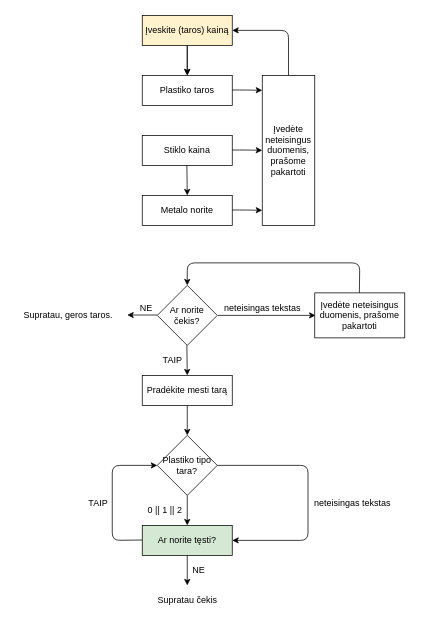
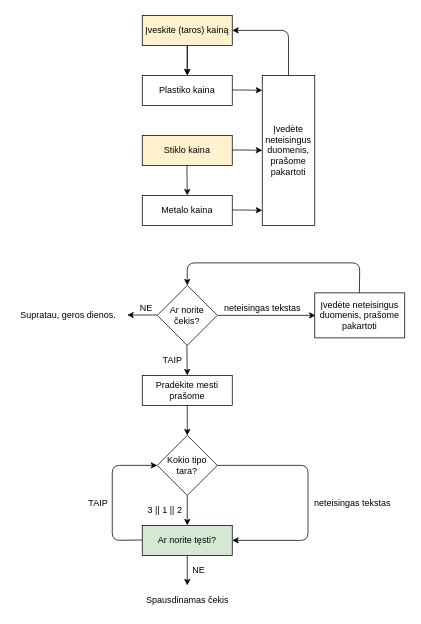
- <mxCell id="5" value="Plastiko taros" style="rounded=0;whiteSpace=wrap;html=1;" parent="1" vertex="1"><mxGeometry x="189" y="100" width="120" height="40" as="geometry" /></mxCell>
+ <mxCell id="5" value="Plastiko kaina" style="rounded=0;whiteSpace=wrap;html=1;" parent="1" vertex="1"><mxGeometry x="189" y="100" width="120" height="40" as="geometry" /></mxCell>
- <mxCell id="6" value="Stiklo kaina" style="rounded=0;whiteSpace=wrap;html=1;" parent="1" vertex="1"><mxGeometry x="189" y="180" width="120" height="40" as="geometry" /></mxCell>
+ <mxCell id="6" value="Stiklo kaina" style="rounded=0;whiteSpace=wrap;html=1;fillColor=#fff2cc;" parent="1" vertex="1"><mxGeometry x="189" y="180" width="120" height="40" as="geometry" /></mxCell>
- <mxCell id="8" value="Metalo norite" style="rounded=0;whiteSpace=wrap;html=1;" parent="1" vertex="1"><mxGeometry x="189" y="260" width="120" height="40" as="geometry" /></mxCell>
+ <mxCell id="8" value="Metalo kaina" style="rounded=0;whiteSpace=wrap;html=1;" parent="1" vertex="1"><mxGeometry x="189" y="260" width="120" height="40" as="geometry" /></mxCell>
- <mxCell id="15" value="Supratau, geros taros." style="text;html=1;align=center;verticalAlign=middle;resizable=0;points=[];autosize=1;" vertex="1" parent="1"><mxGeometry x="20" y="410" width="140" height="20" as="geometry" /></mxCell>
+ <mxCell id="15" value="Supratau, geros dienos." style="text;html=1;align=center;verticalAlign=middle;resizable=0;points=[];autosize=1;" vertex="1" parent="1"><mxGeometry x="20" y="410" width="140" height="20" as="geometry" /></mxCell>
- <mxCell id="24" value="Pradėkite mesti tarą" style="rounded=0;whiteSpace=wrap;html=1;" vertex="1" parent="1"><mxGeometry x="189" y="500" width="120" height="40" as="geometry" /></mxCell>
+ <mxCell id="24" value="Pradėkite mesti prašome" style="rounded=0;whiteSpace=wrap;html=1;" vertex="1" parent="1"><mxGeometry x="189" y="500" width="120" height="40" as="geometry" /></mxCell>
- <mxCell id="26" value="Plastiko tipo tara?" style="rhombus;whiteSpace=wrap;html=1;" vertex="1" parent="1"><mxGeometry x="209" y="580" width="80" height="80" as="geometry" /></mxCell>
+ <mxCell id="26" value="Kokio tipo tara?" style="rhombus;whiteSpace=wrap;html=1;" vertex="1" parent="1"><mxGeometry x="209" y="580" width="80" height="80" as="geometry" /></mxCell>
- <mxCell id="28" value="0 || 1 || 2" style="text;html=1;align=center;verticalAlign=middle;resizable=0;points=[];autosize=1;" vertex="1" parent="1"><mxGeometry x="189" y="670" width="60" height="20" as="geometry" /></mxCell>
+ <mxCell id="28" value="3 || 1 || 2" style="text;html=1;align=center;verticalAlign=middle;resizable=0;points=[];autosize=1;" vertex="1" parent="1"><mxGeometry x="189" y="670" width="60" height="20" as="geometry" /></mxCell>
- <mxCell id="34" value="Supratau čekis" style="text;html=1;align=center;verticalAlign=middle;resizable=0;points=[];autosize=1;" vertex="1" parent="1"><mxGeometry x="184" y="790" width="130" height="20" as="geometry" /></mxCell>
+ <mxCell id="34" value="Spausdinamas čekis" style="text;html=1;align=center;verticalAlign=middle;resizable=0;points=[];autosize=1;" vertex="1" parent="1"><mxGeometry x="184" y="790" width="130" height="20" as="geometry" /></mxCell>
